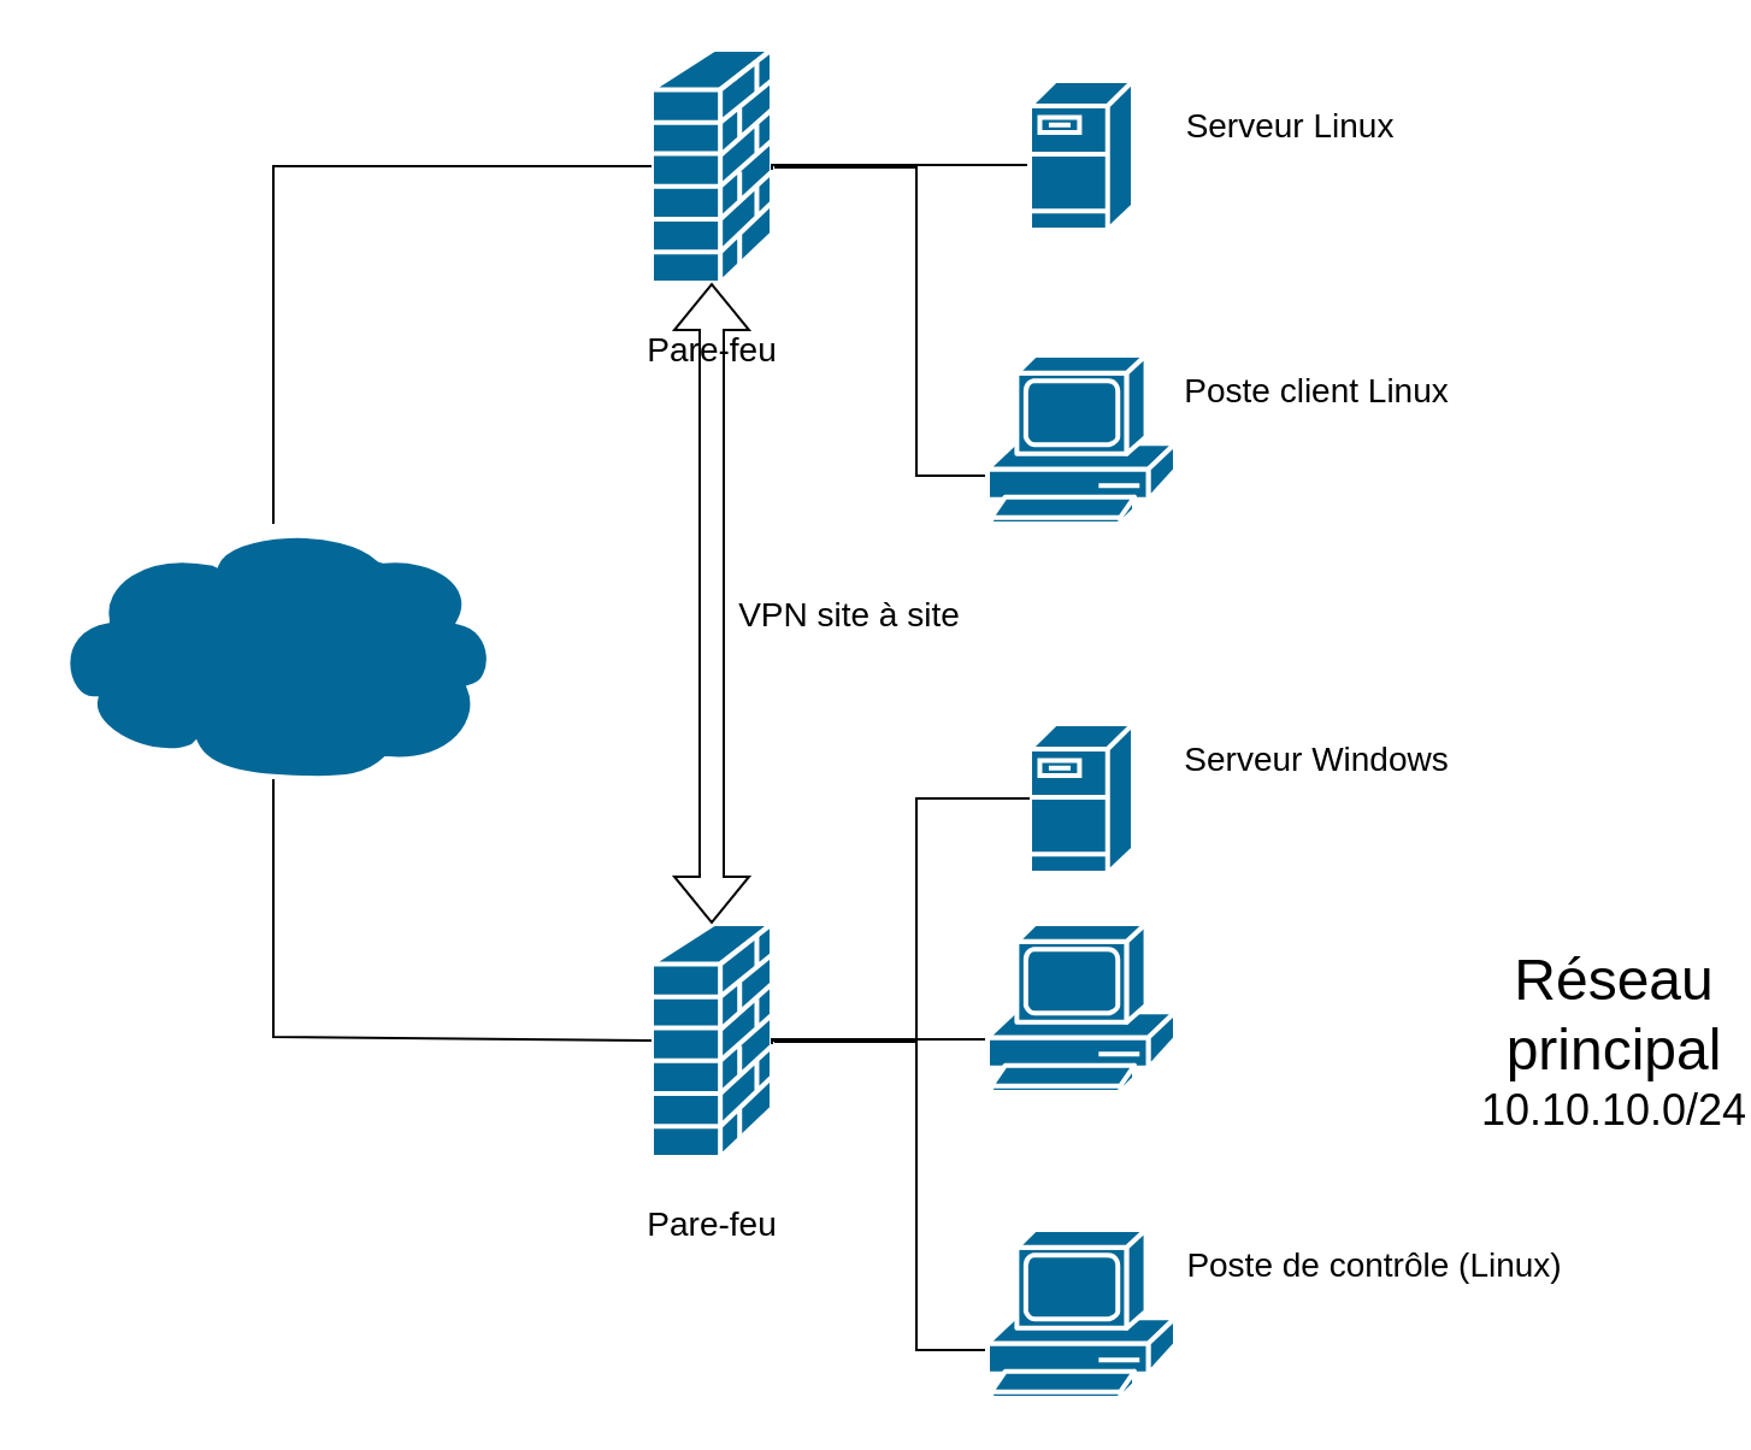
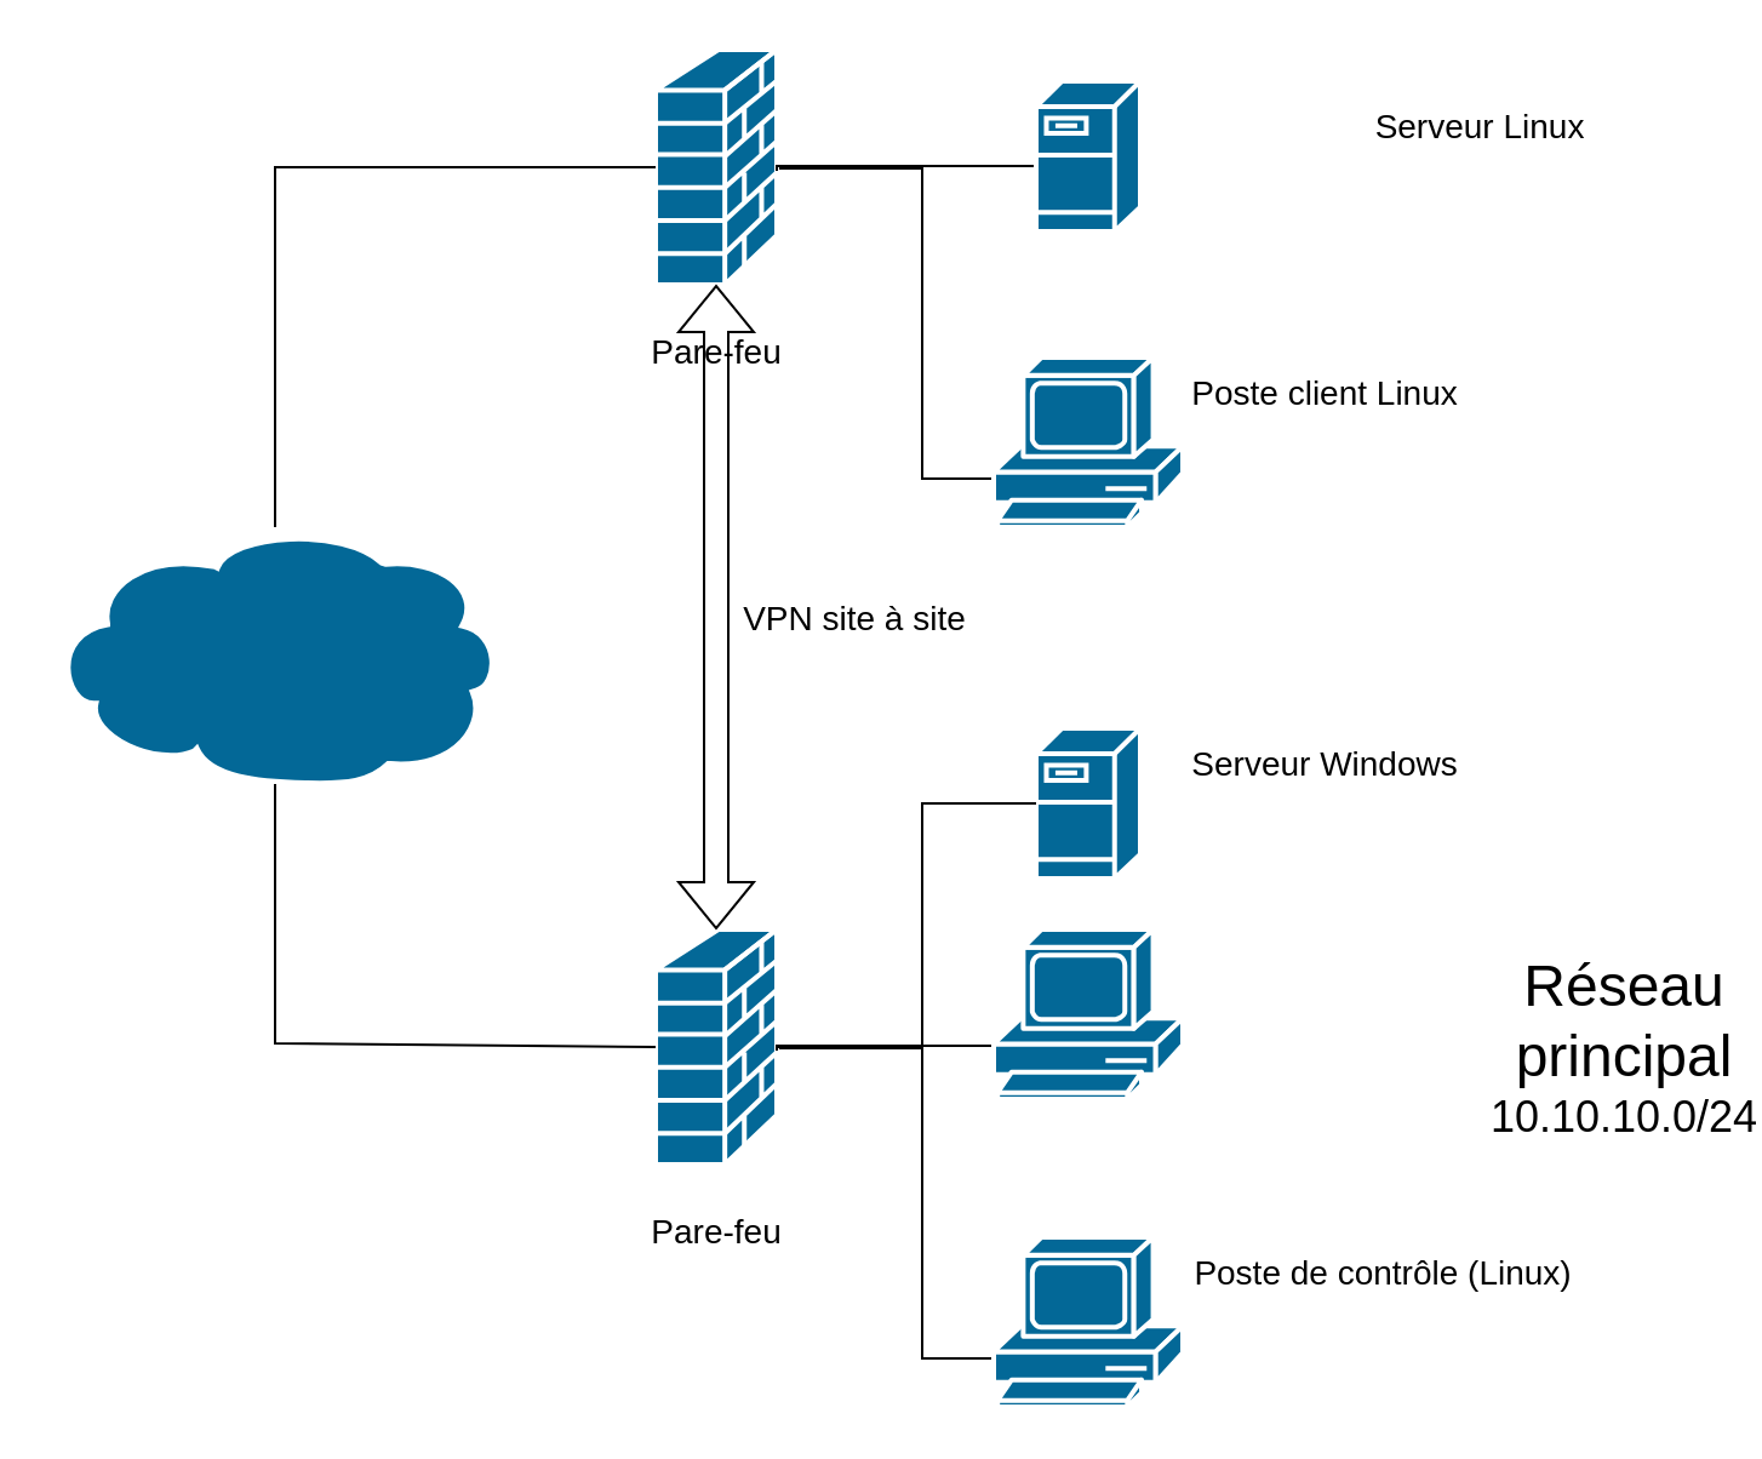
- <mxCell id="10" value="&lt;font color=&quot;#000000&quot; style=&quot;font-size: 14px;&quot;&gt;Serveur Linux&lt;/font&gt;" style="text;html=1;align=center;verticalAlign=middle;resizable=0;points=[];autosize=1;" parent="1" vertex="1"><mxGeometry x="480" y="37" width="110" height="30" as="geometry" /></mxCell>
+ <mxCell id="10" value="&lt;font color=&quot;#000000&quot; style=&quot;font-size: 14px;&quot;&gt;Serveur Linux&lt;/font&gt;" style="text;html=1;align=center;verticalAlign=middle;resizable=0;points=[];autosize=1;" parent="1" vertex="1"><mxGeometry x="555" y="37" width="110" height="30" as="geometry" /></mxCell>
